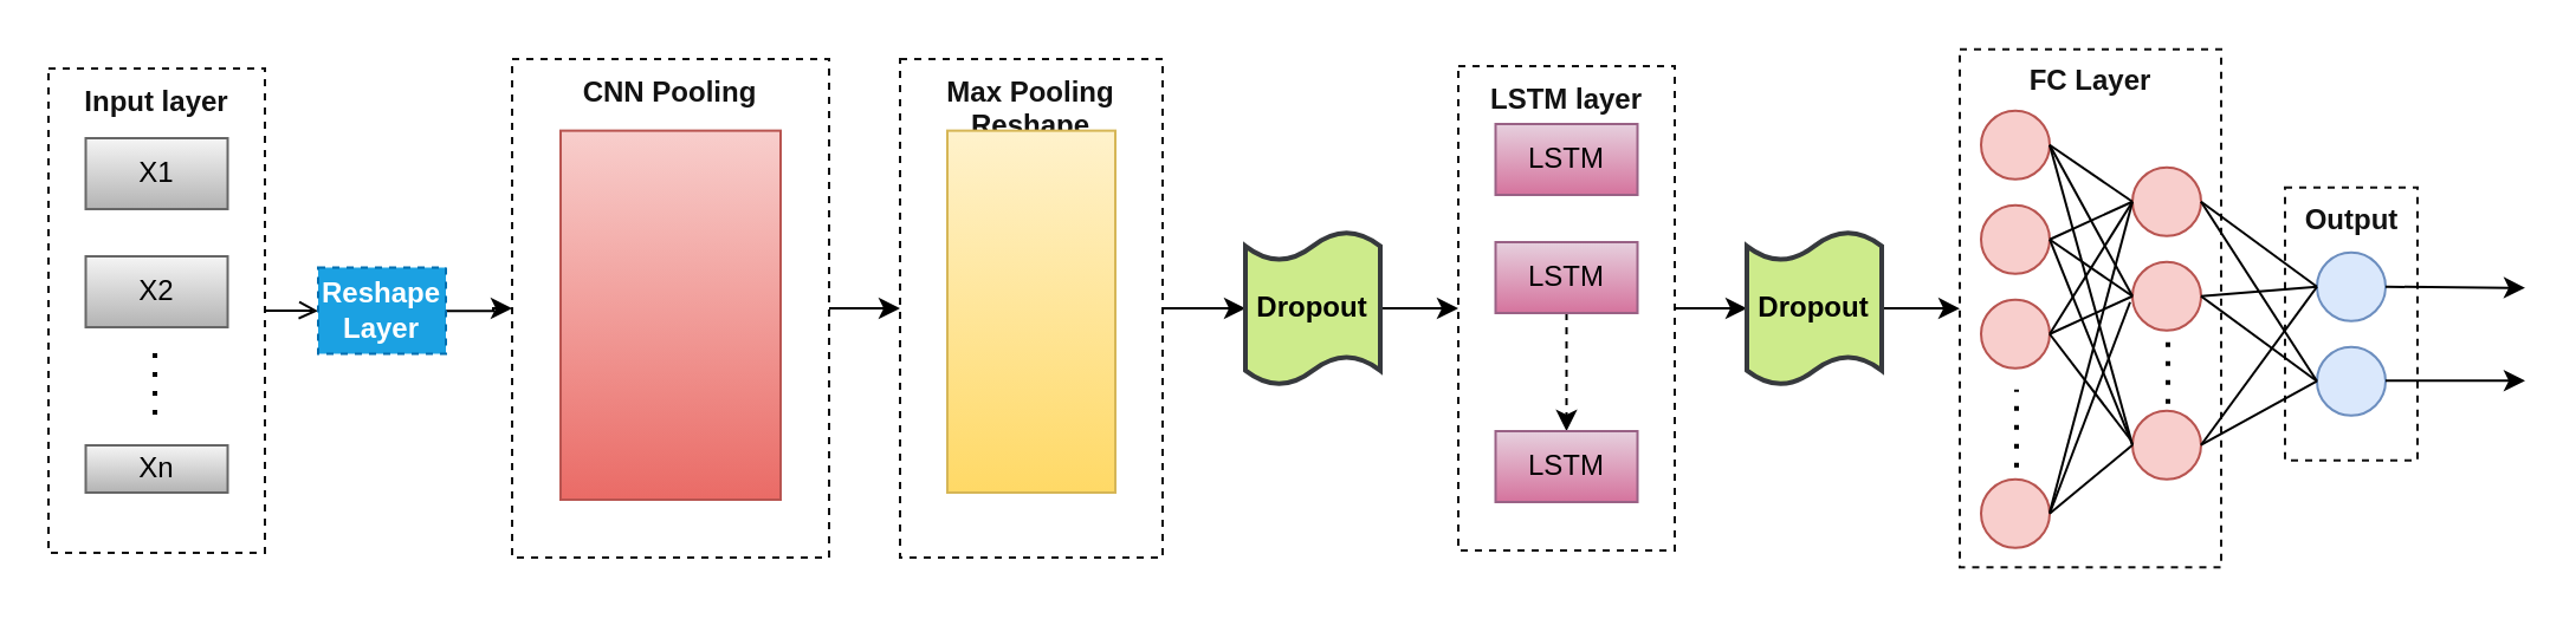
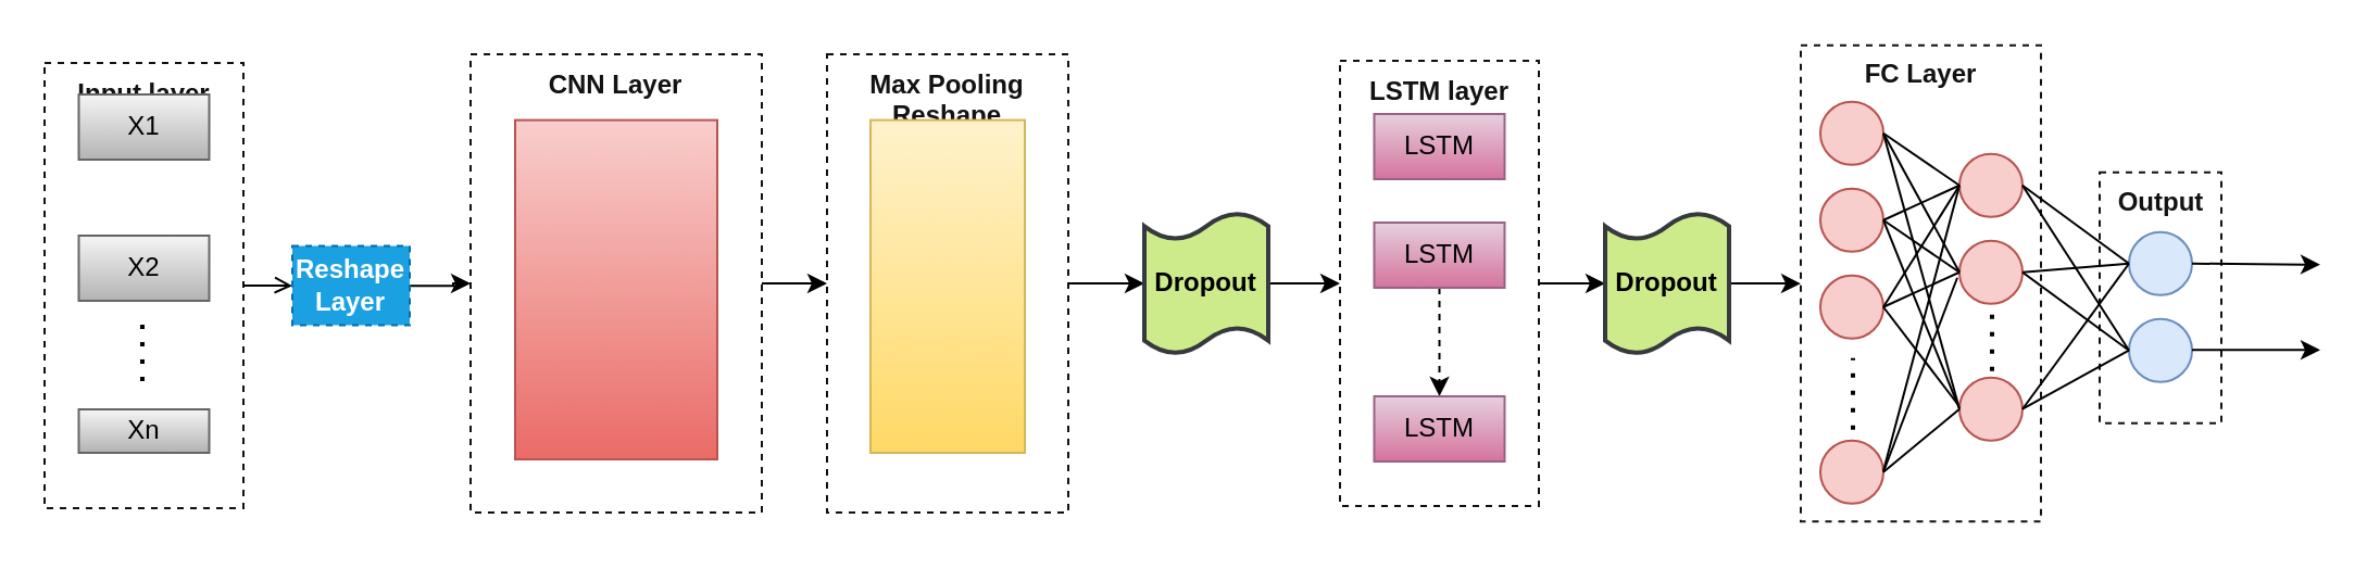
- <mxCell id="6" value="&lt;b&gt;CNN Pooling&lt;/b&gt;" style="fillColor=none;strokeColor=#121212;dashed=1;verticalAlign=top;fontStyle=0;fontColor=#121212;whiteSpace=wrap;html=1;" parent="1" vertex="1"><mxGeometry x="216" y="24.5" width="134" height="211" as="geometry" /></mxCell>
+ <mxCell id="6" value="&lt;b&gt;CNN Layer&lt;/b&gt;" style="fillColor=none;strokeColor=#121212;dashed=1;verticalAlign=top;fontStyle=0;fontColor=#121212;whiteSpace=wrap;html=1;" parent="1" vertex="1"><mxGeometry x="216" y="24.5" width="134" height="211" as="geometry" /></mxCell>
- <mxCell id="8" value="X1" style="rounded=0;whiteSpace=wrap;html=1;fillColor=#f5f5f5;strokeColor=#666666;gradientColor=#b3b3b3;" parent="1" vertex="1"><mxGeometry x="35.75" y="58" width="60" height="30" as="geometry" /></mxCell>
+ <mxCell id="8" value="X1" style="rounded=0;whiteSpace=wrap;html=1;fillColor=#f5f5f5;strokeColor=#666666;gradientColor=#b3b3b3;" parent="1" vertex="1"><mxGeometry x="35.75" y="43" width="60" height="30" as="geometry" /></mxCell>
